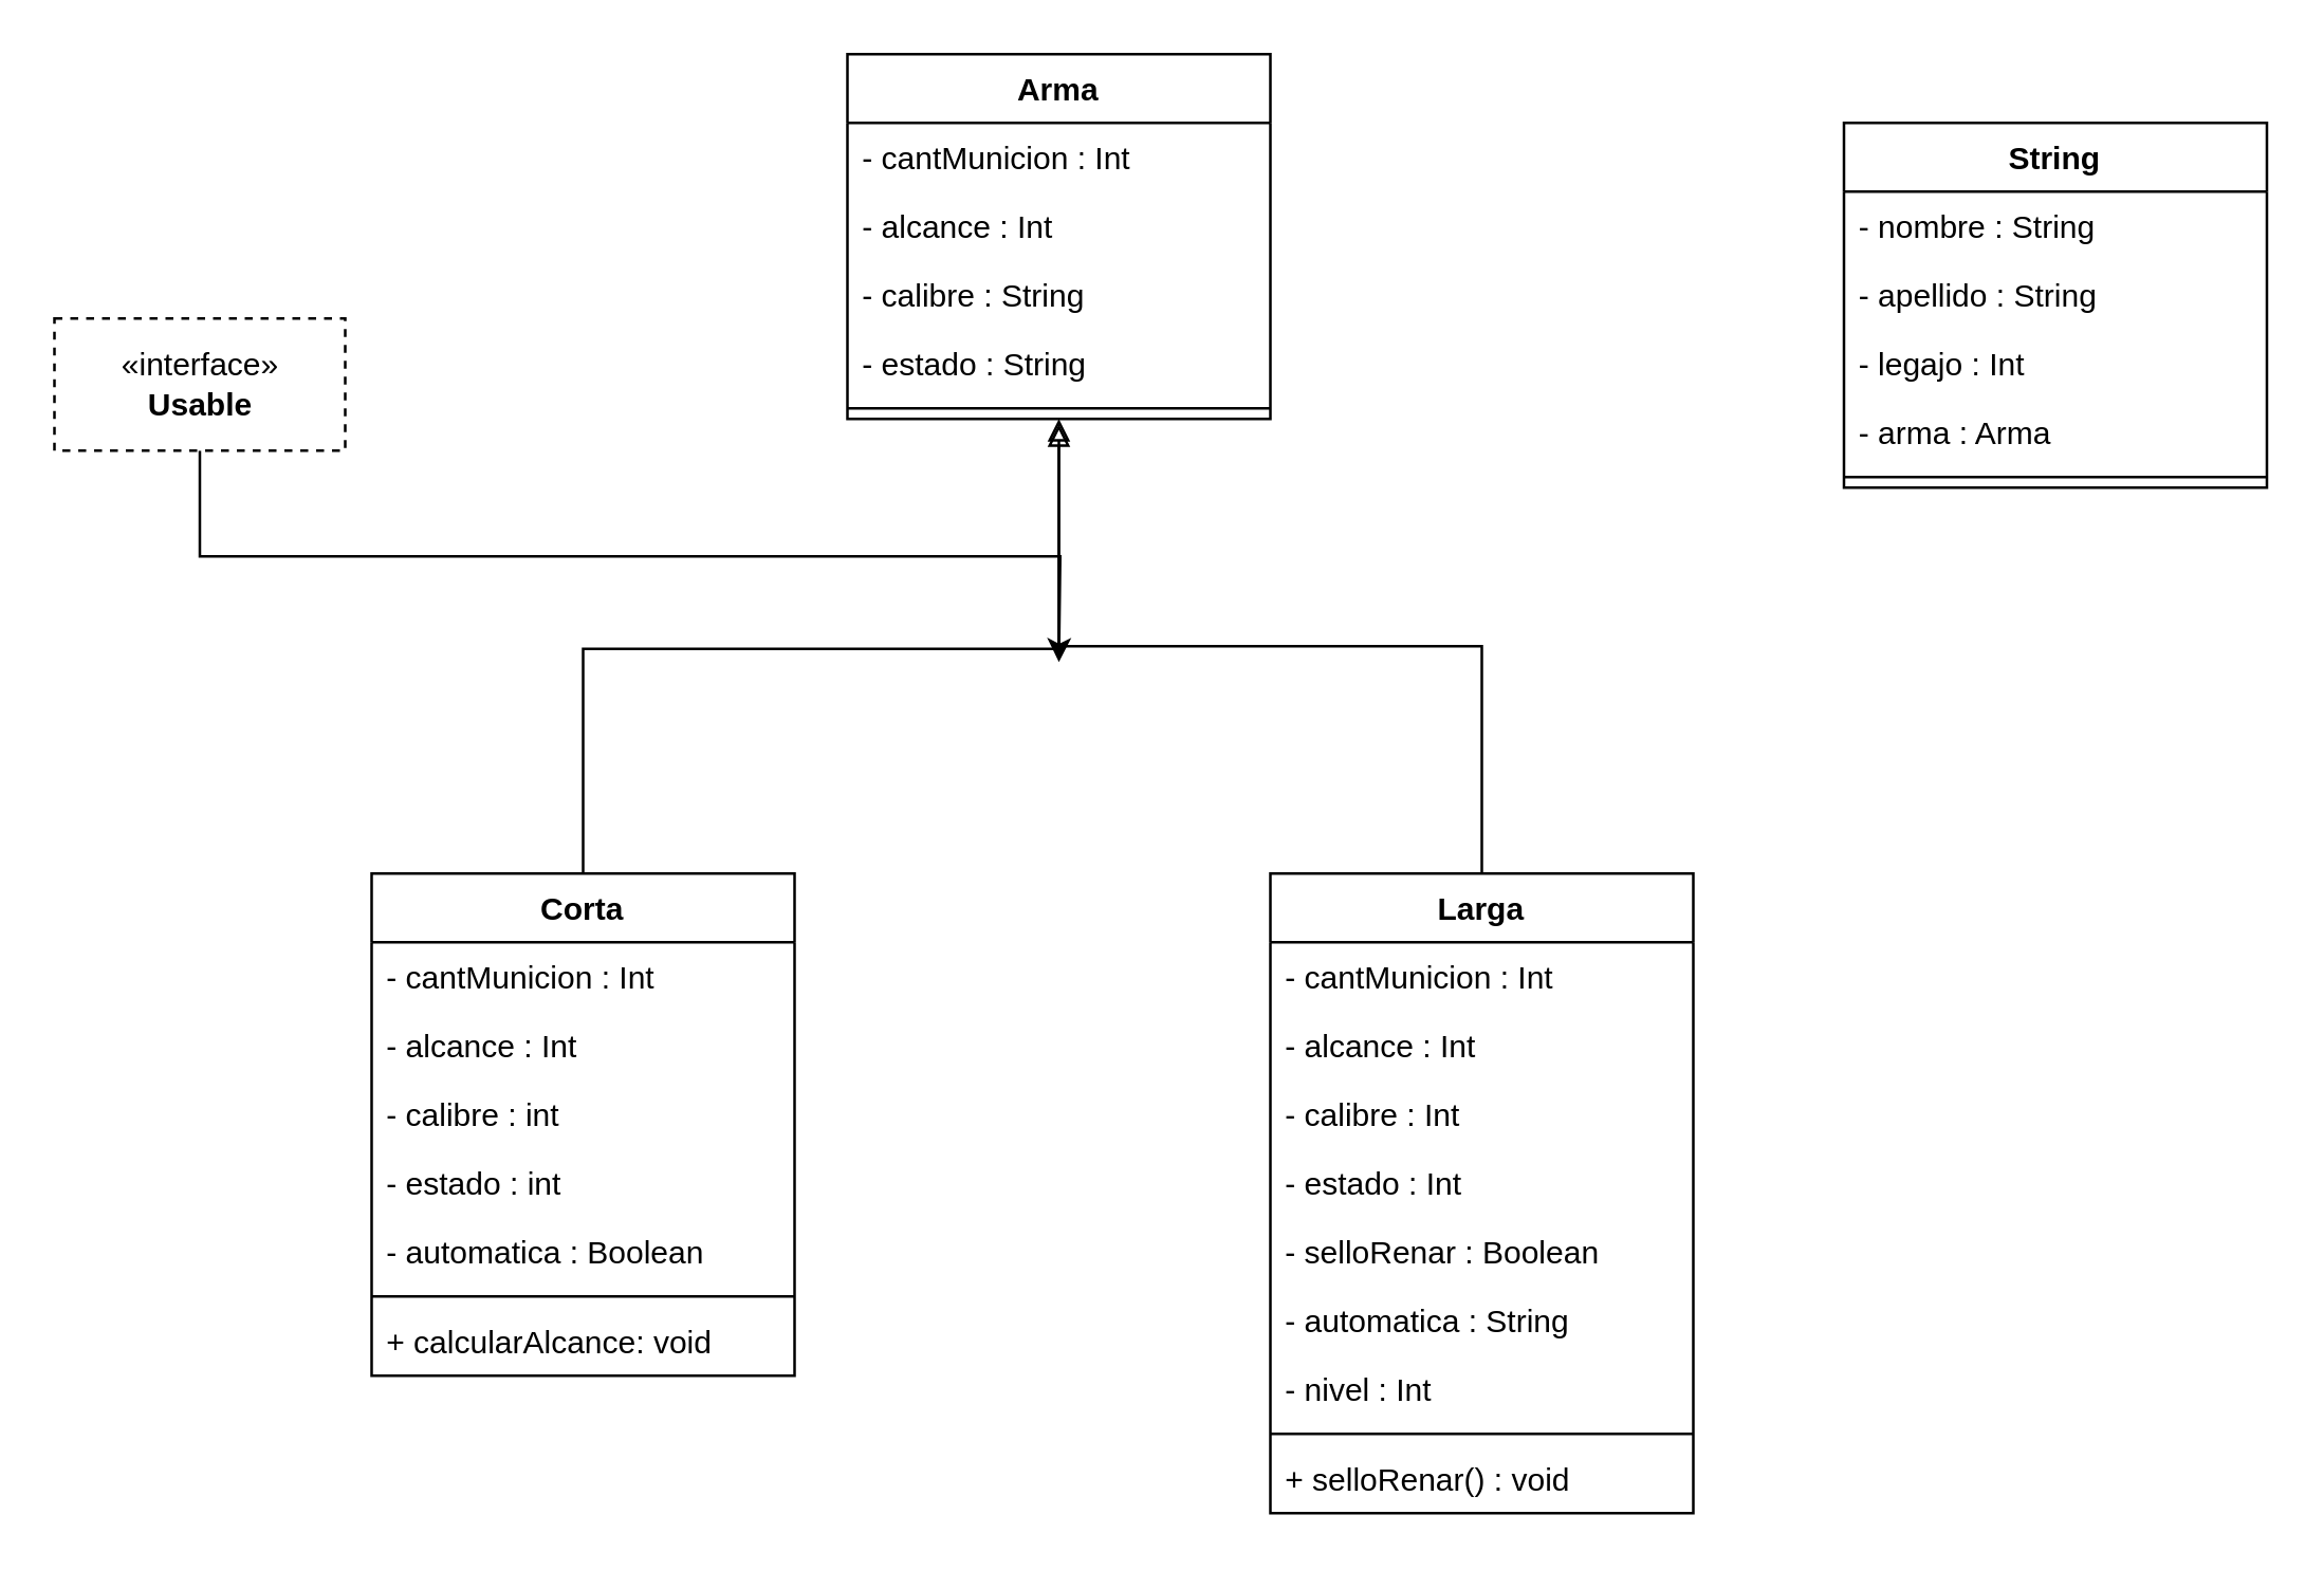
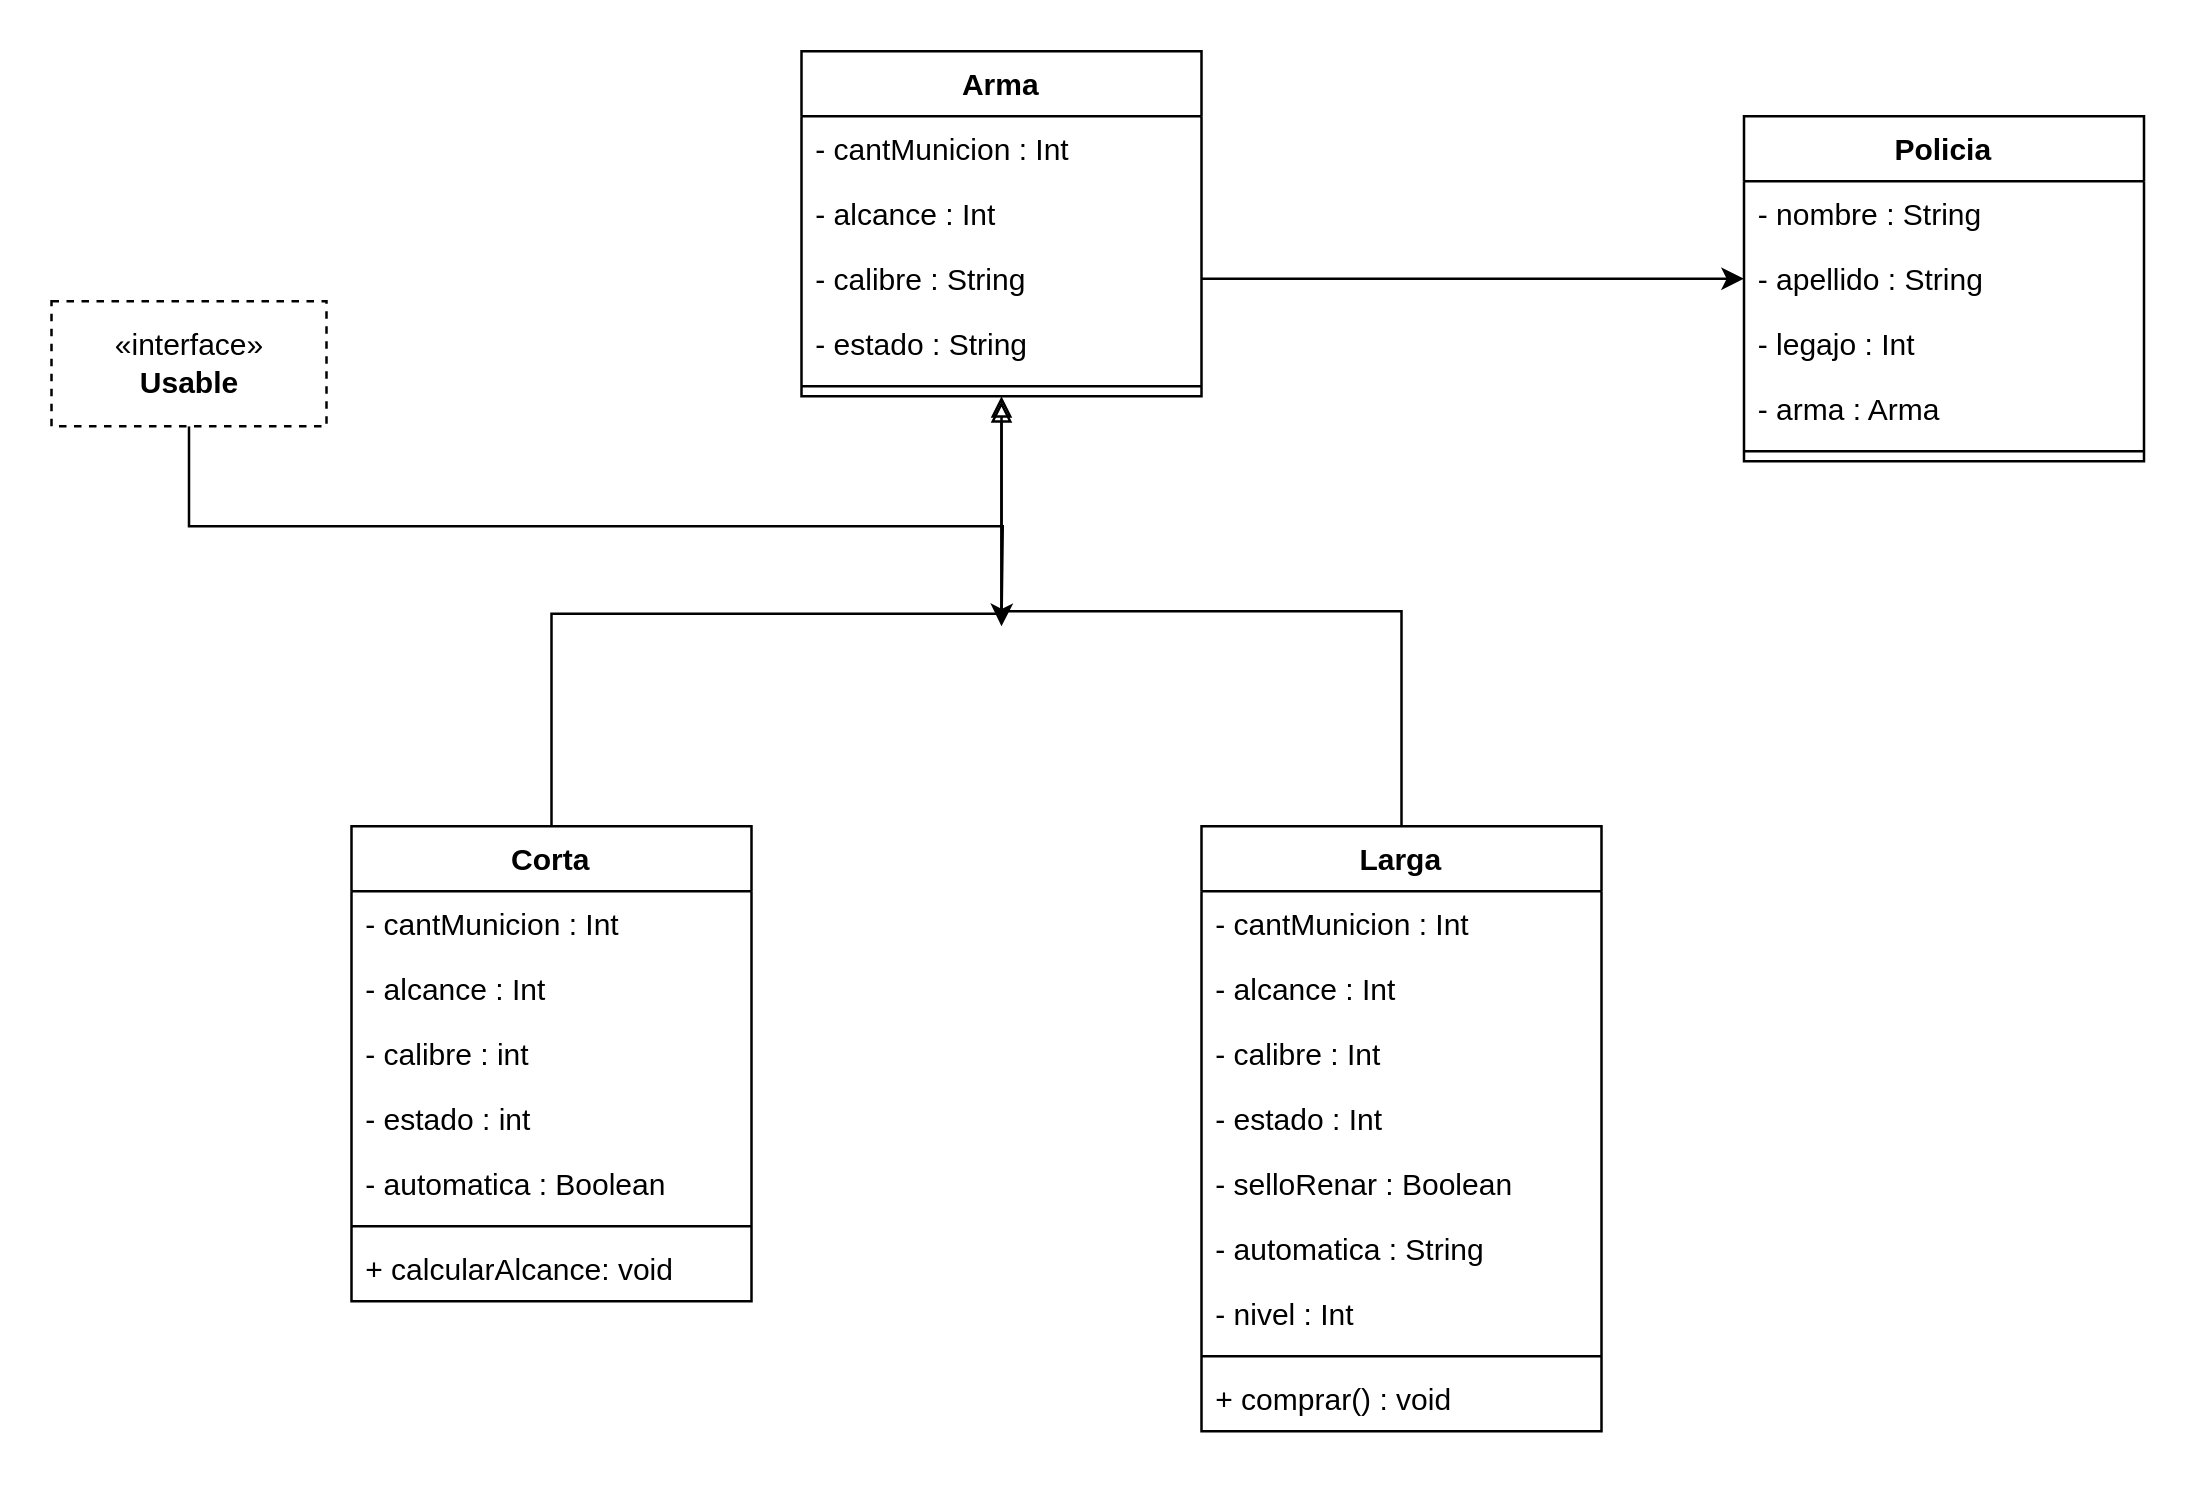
- <mxCell id="8" value="String" style="swimlane;fontStyle=1;align=center;verticalAlign=top;childLayout=stackLayout;horizontal=1;startSize=26;horizontalStack=0;resizeParent=1;resizeParentMax=0;resizeLast=0;collapsible=1;marginBottom=0;" vertex="1" parent="1"><mxGeometry x="697" y="46" width="160" height="138" as="geometry" /></mxCell>
+ <mxCell id="8" value="Policia" style="swimlane;fontStyle=1;align=center;verticalAlign=top;childLayout=stackLayout;horizontal=1;startSize=26;horizontalStack=0;resizeParent=1;resizeParentMax=0;resizeLast=0;collapsible=1;marginBottom=0;" vertex="1" parent="1"><mxGeometry x="697" y="46" width="160" height="138" as="geometry" /></mxCell>
+ <mxCell id="34" style="edgeStyle=orthogonalEdgeStyle;rounded=0;orthogonalLoop=1;jettySize=auto;html=1;exitX=1;exitY=0.5;exitDx=0;exitDy=0;entryX=0;entryY=0.5;entryDx=0;entryDy=0;endArrow=classic;endFill=1;" edge="1" parent="1" source="5" target="10"><mxGeometry relative="1" as="geometry" /></mxCell>
- <mxCell id="33" value="+ selloRenar() : void" style="text;strokeColor=none;fillColor=none;align=left;verticalAlign=top;spacingLeft=4;spacingRight=4;overflow=hidden;rotatable=0;points=[[0,0.5],[1,0.5]];portConstraint=eastwest;" vertex="1" parent="24"><mxGeometry y="216" width="160" height="26" as="geometry" /></mxCell>
+ <mxCell id="33" value="+ comprar() : void" style="text;strokeColor=none;fillColor=none;align=left;verticalAlign=top;spacingLeft=4;spacingRight=4;overflow=hidden;rotatable=0;points=[[0,0.5],[1,0.5]];portConstraint=eastwest;" vertex="1" parent="24"><mxGeometry y="216" width="160" height="26" as="geometry" /></mxCell>
